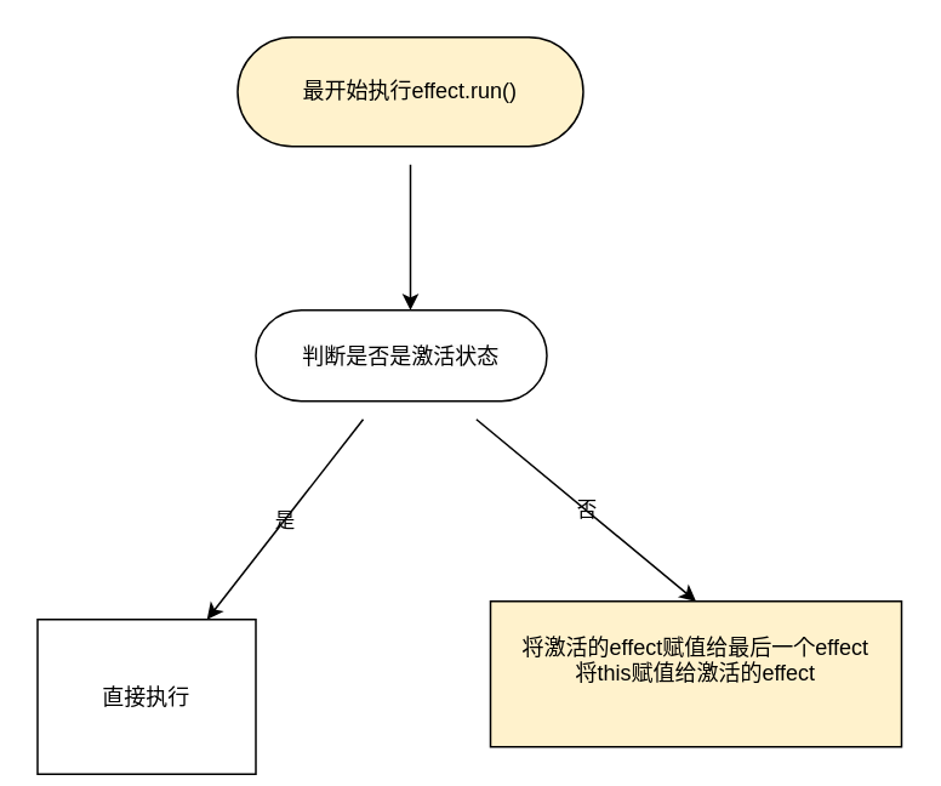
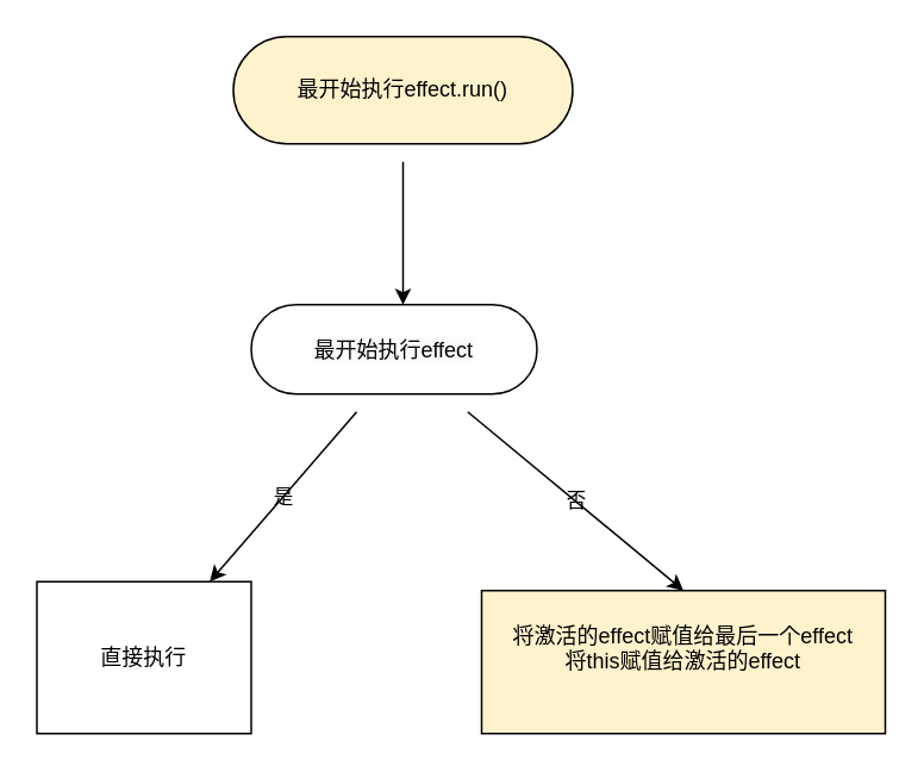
- <mxCell id="13" value="&lt;p style=&quot;line-height: 100%;&quot;&gt;&lt;br&gt;&lt;span style=&quot;color: rgb(0, 0, 0); font-family: Helvetica; font-size: 12px; font-style: normal; font-variant-ligatures: normal; font-variant-caps: normal; font-weight: 400; letter-spacing: normal; orphans: 2; text-align: center; text-indent: 0px; text-transform: none; widows: 2; word-spacing: 0px; -webkit-text-stroke-width: 0px; background-color: rgb(251, 251, 251); text-decoration-thickness: initial; text-decoration-style: initial; text-decoration-color: initial; float: none; display: inline !important;&quot;&gt;判断是否是激活状态&lt;/span&gt;&lt;br&gt;&lt;br&gt;&lt;/p&gt;" style="rounded=1;whiteSpace=wrap;html=1;arcSize=50;fillStyle=auto;" vertex="1" parent="1"><mxGeometry x="140" y="170" width="160" height="50" as="geometry" /></mxCell>
+ <mxCell id="13" value="&lt;p style=&quot;line-height: 100%;&quot;&gt;&lt;br&gt;&lt;span style=&quot;color: rgb(0, 0, 0); font-family: Helvetica; font-size: 12px; font-style: normal; font-variant-ligatures: normal; font-variant-caps: normal; font-weight: 400; letter-spacing: normal; orphans: 2; text-align: center; text-indent: 0px; text-transform: none; widows: 2; word-spacing: 0px; -webkit-text-stroke-width: 0px; background-color: rgb(251, 251, 251); text-decoration-thickness: initial; text-decoration-style: initial; text-decoration-color: initial; float: none; display: inline !important;&quot;&gt;最开始执行effect&lt;/span&gt;&lt;br&gt;&lt;br&gt;&lt;/p&gt;" style="rounded=1;whiteSpace=wrap;html=1;arcSize=50;fillStyle=auto;" vertex="1" parent="1"><mxGeometry x="140" y="170" width="160" height="50" as="geometry" /></mxCell>
- <mxCell id="6" value="直接执行" style="rounded=0;whiteSpace=wrap;html=1;labelBackgroundColor=none;" parent="1" vertex="1"><mxGeometry x="20" y="340" width="120" height="85" as="geometry" /></mxCell>
+ <mxCell id="6" value="直接执行" style="rounded=0;whiteSpace=wrap;html=1;labelBackgroundColor=none;" parent="1" vertex="1"><mxGeometry x="20" y="325" width="120" height="85" as="geometry" /></mxCell>
